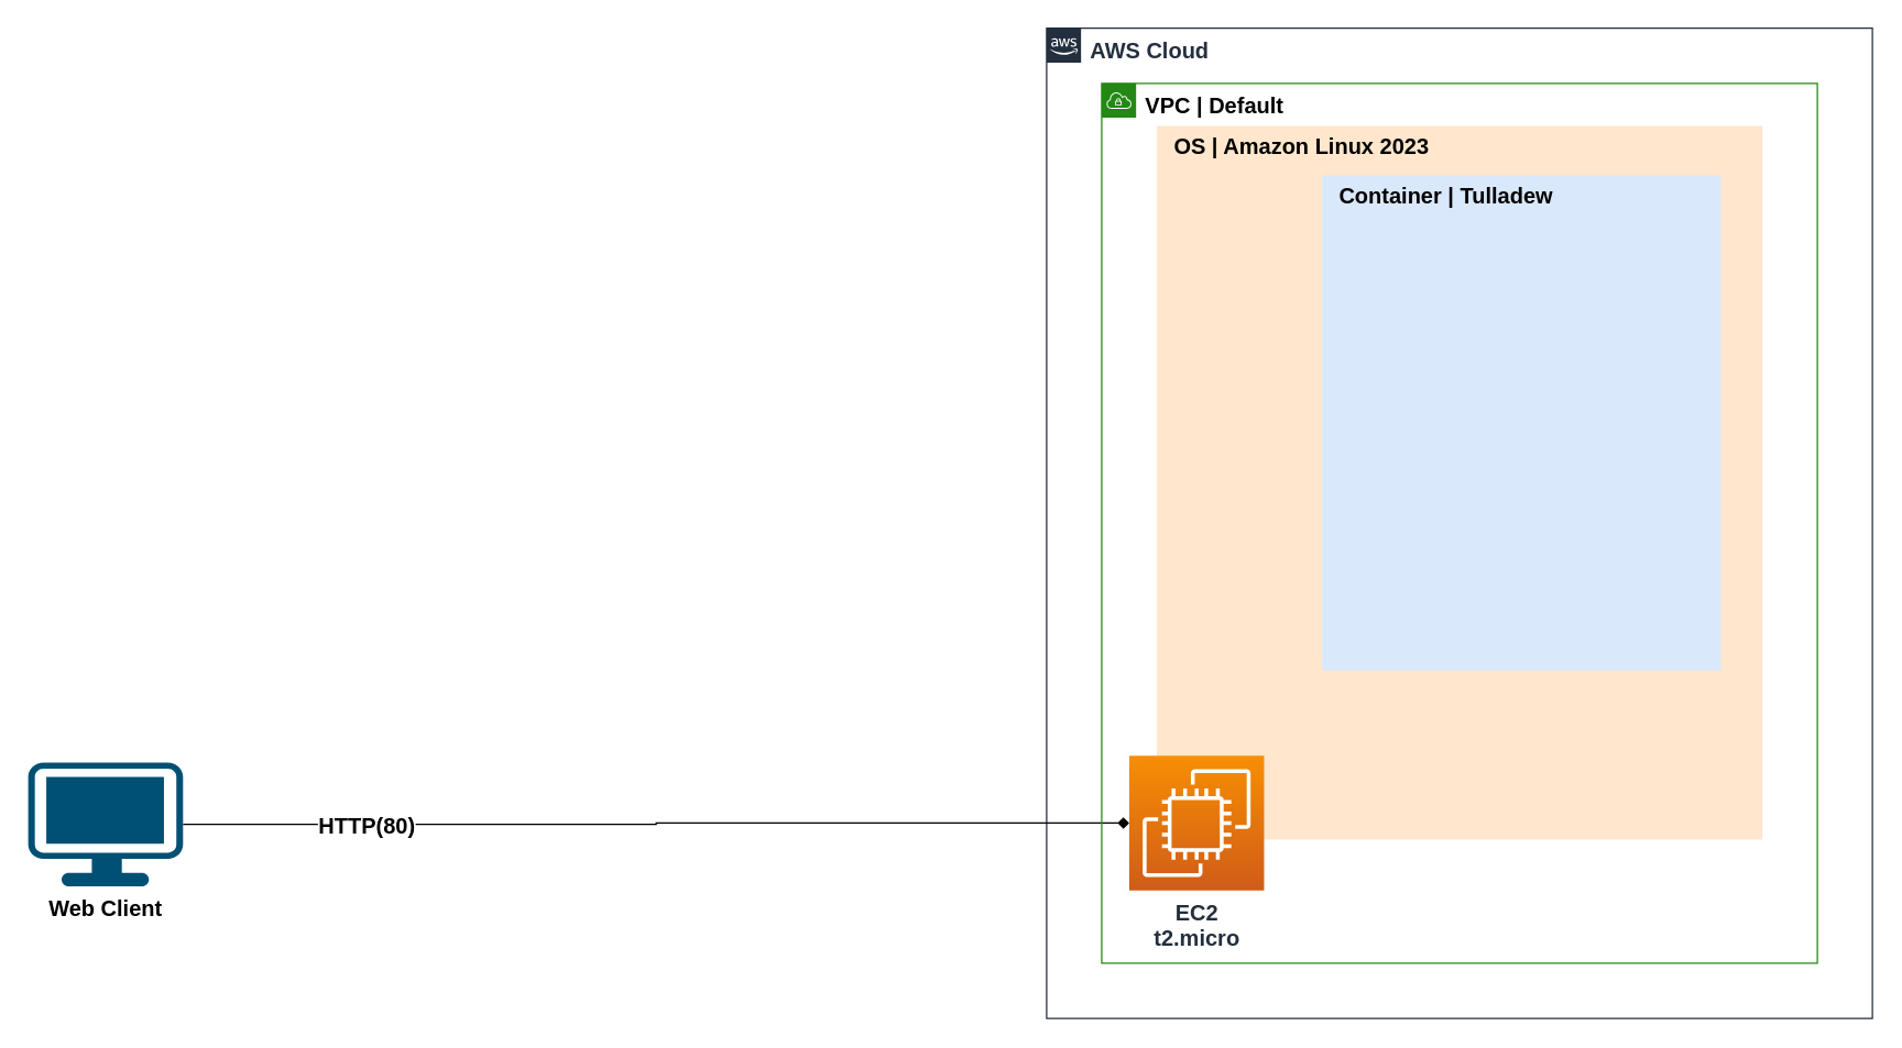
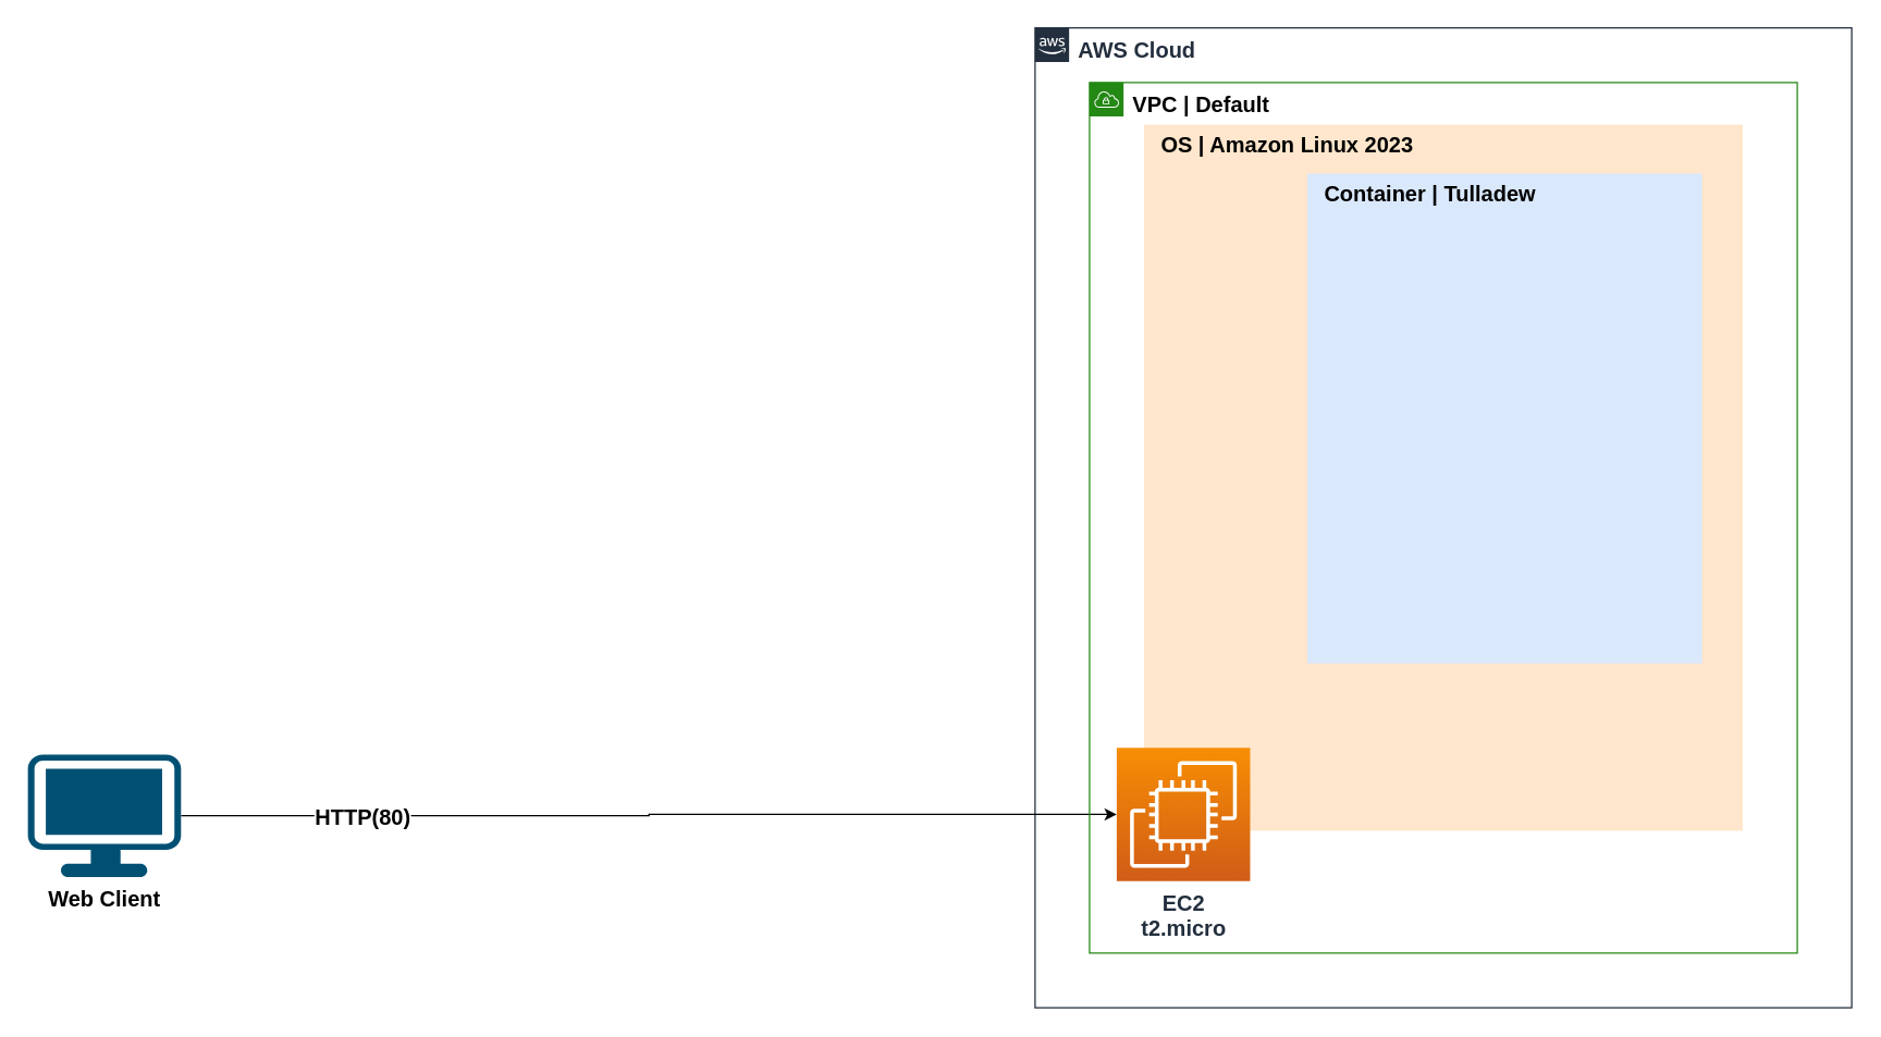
- <mxCell id="3" style="edgeStyle=orthogonalEdgeStyle;rounded=0;orthogonalLoop=1;jettySize=auto;html=1;endArrow=diamond;" parent="1" source="5" target="8" edge="1"><mxGeometry relative="1" as="geometry" /></mxCell>
+ <mxCell id="3" style="edgeStyle=orthogonalEdgeStyle;rounded=0;orthogonalLoop=1;jettySize=auto;html=1;" parent="1" source="5" target="8" edge="1"><mxGeometry relative="1" as="geometry" /></mxCell>
